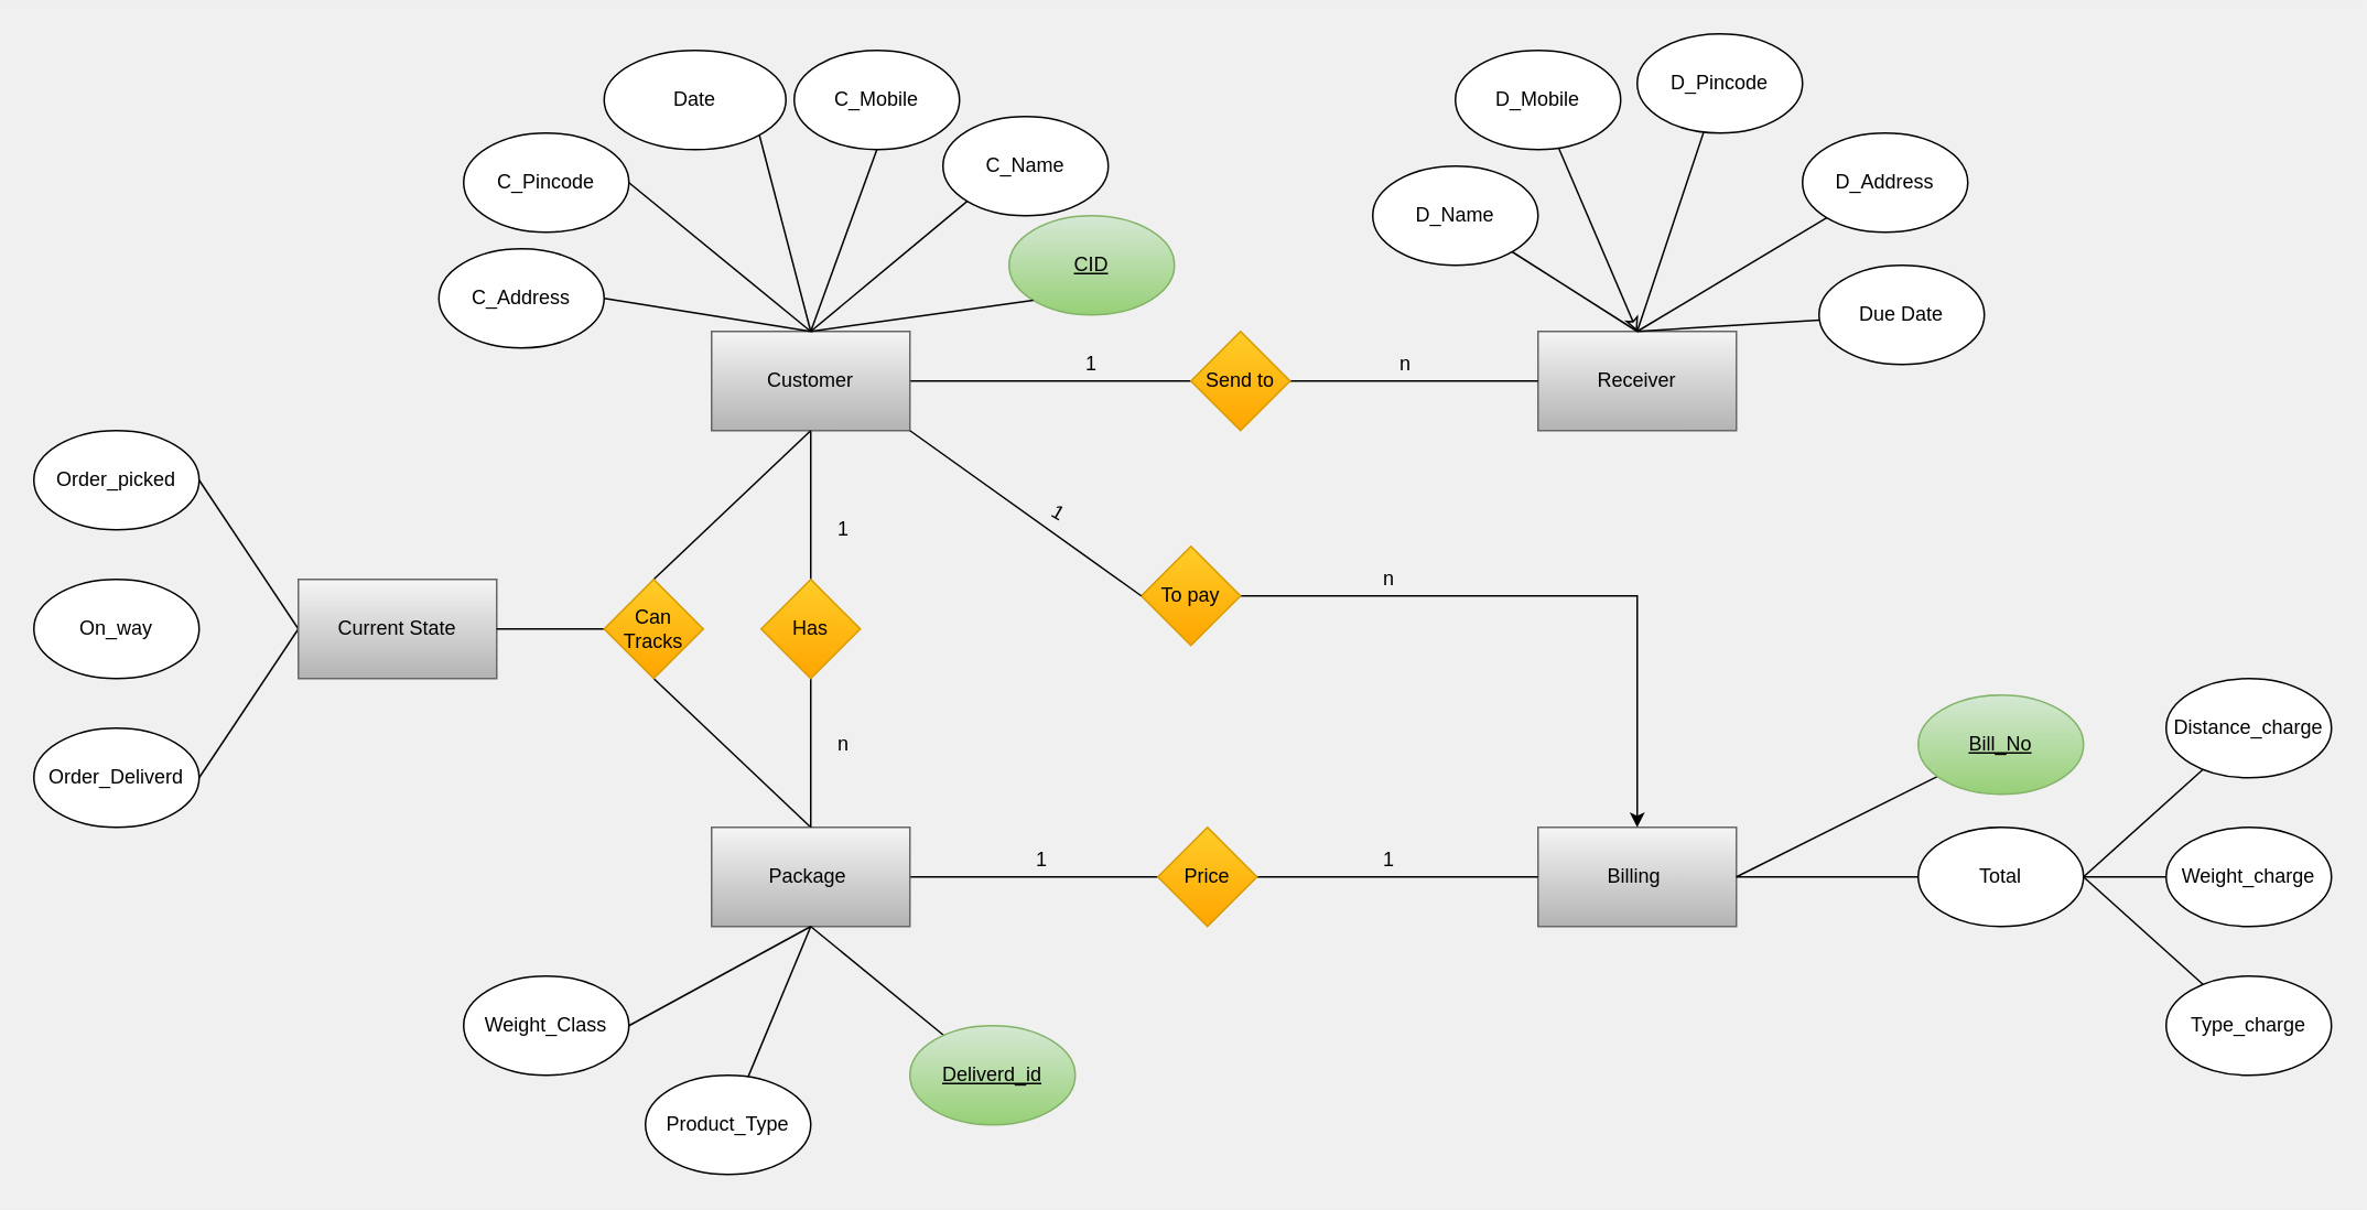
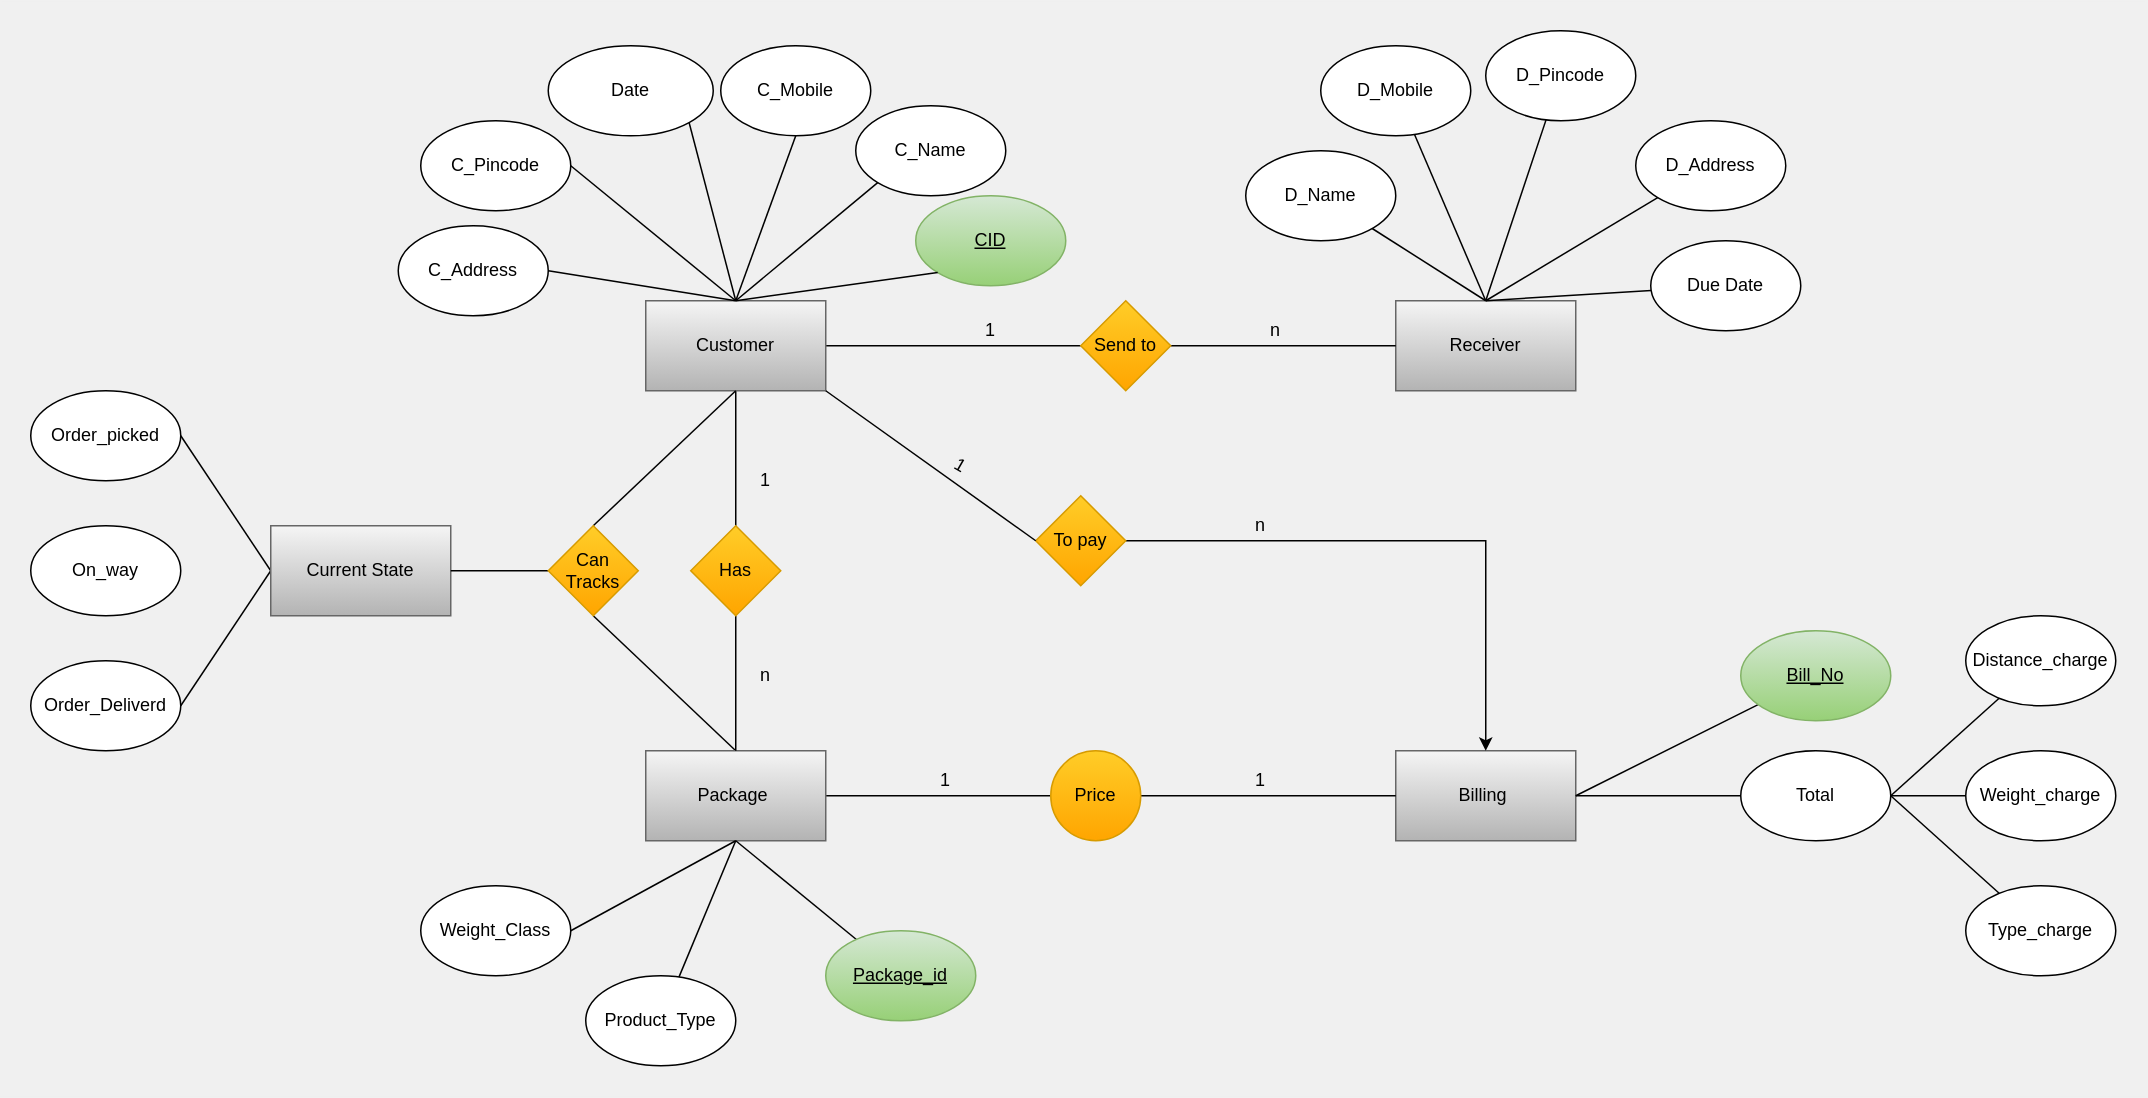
- <mxCell id="23" style="edgeStyle=none;rounded=0;orthogonalLoop=1;jettySize=auto;html=1;entryX=0.5;entryY=0;entryDx=0;entryDy=0;endArrow=classic;endFill=0;strokeWidth=1;" parent="1" source="24" target="12" edge="1"><mxGeometry relative="1" as="geometry" /></mxCell>
+ <mxCell id="23" style="edgeStyle=none;rounded=0;orthogonalLoop=1;jettySize=auto;html=1;entryX=0.5;entryY=0;entryDx=0;entryDy=0;endArrow=none;endFill=0;strokeWidth=1;" parent="1" source="24" target="12" edge="1"><mxGeometry relative="1" as="geometry" /></mxCell>
- <mxCell id="56" value="Price" style="rhombus;whiteSpace=wrap;html=1;rounded=0;gradientColor=#ffa500;fillColor=#ffcd28;strokeColor=#d79b00;" parent="1" vertex="1"><mxGeometry x="700" y="500" width="60" height="60" as="geometry" /></mxCell>
+ <mxCell id="56" value="Price" style="ellipse;whiteSpace=wrap;html=1;gradientColor=#ffa500;fillColor=#ffcd28;strokeColor=#d79b00;" parent="1" vertex="1"><mxGeometry x="700" y="500" width="60" height="60" as="geometry" /></mxCell>
- <mxCell id="43" value="&lt;u&gt;Deliverd_id&lt;/u&gt;" style="ellipse;whiteSpace=wrap;html=1;gradientColor=#97d077;fillColor=#d5e8d4;strokeColor=#82b366;" parent="1" vertex="1"><mxGeometry x="550" y="620" width="100" height="60" as="geometry" /></mxCell>
+ <mxCell id="43" value="&lt;u&gt;Package_id&lt;/u&gt;" style="ellipse;whiteSpace=wrap;html=1;gradientColor=#97d077;fillColor=#d5e8d4;strokeColor=#82b366;" parent="1" vertex="1"><mxGeometry x="550" y="620" width="100" height="60" as="geometry" /></mxCell>
